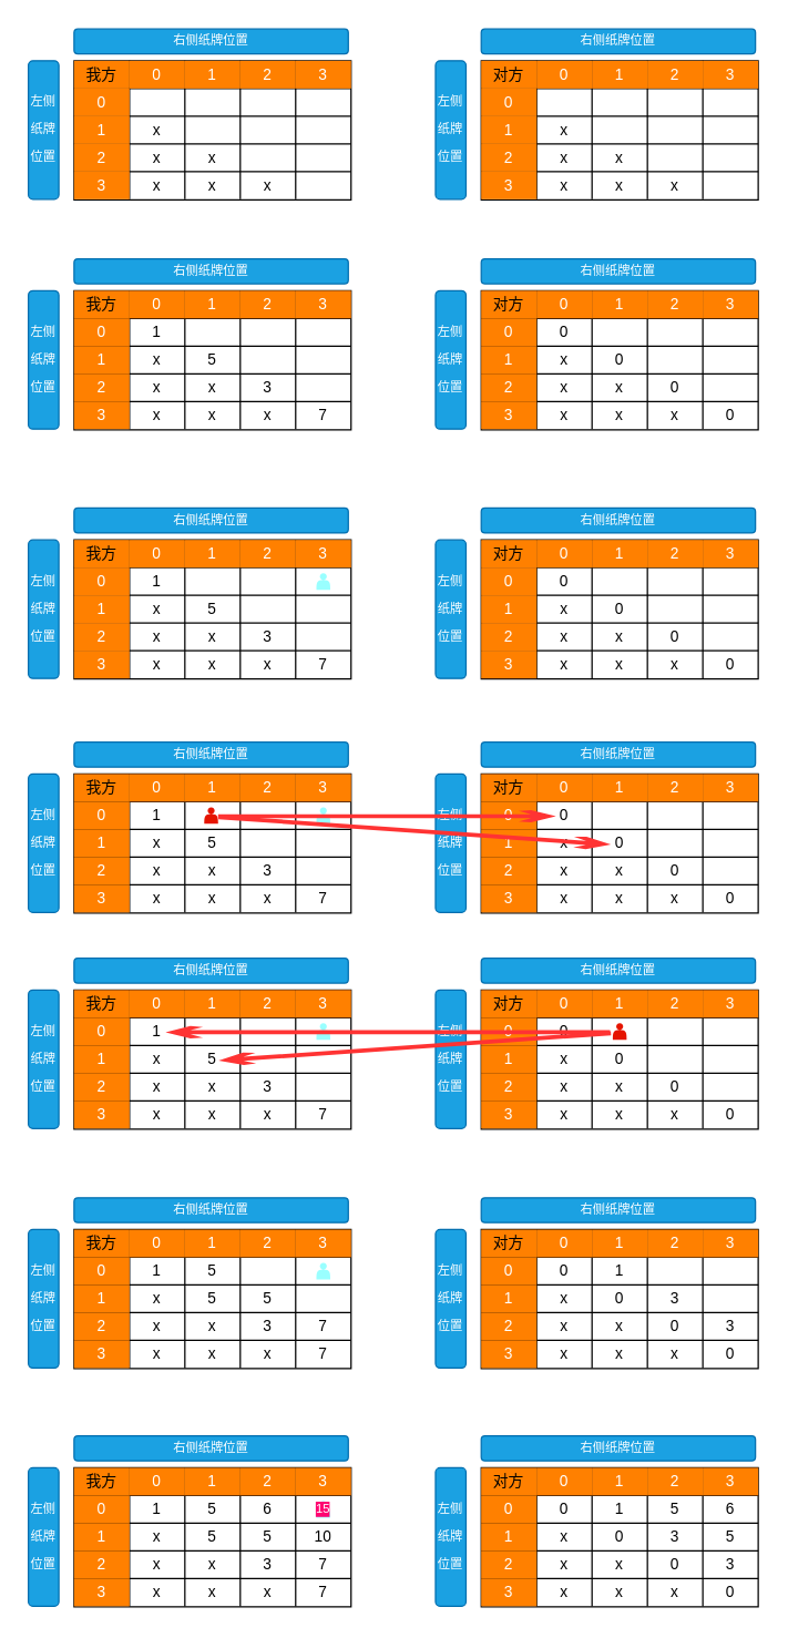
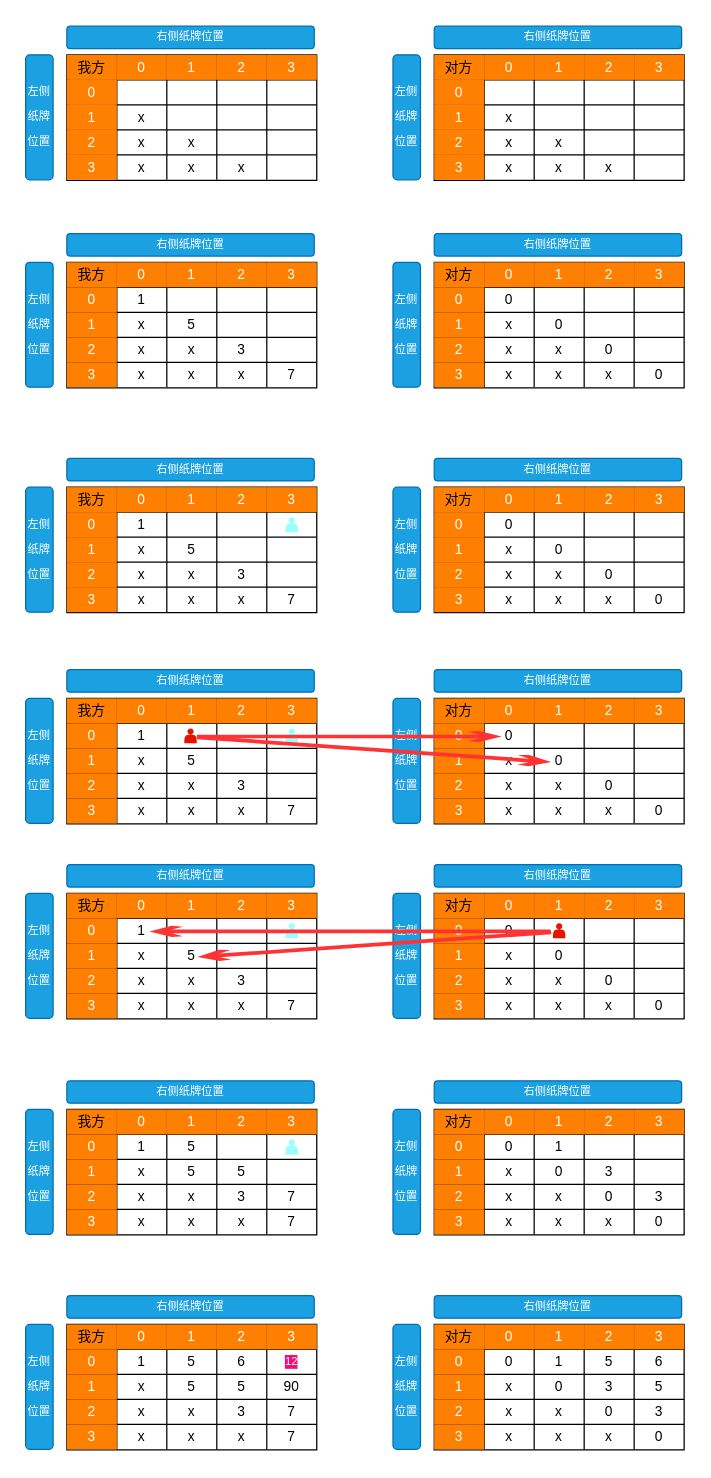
- <mxCell id="473" value="15" style="shape=actor;whiteSpace=wrap;html=1;rounded=1;dashed=1;labelBackgroundColor=#FF0571;strokeColor=none;strokeWidth=2;fontSize=9;fontColor=#FFFFFF;fillColor=#99FFFF;gradientColor=none;" vertex="1" parent="1"><mxGeometry x="228" y="1083" width="10" height="12" as="geometry" /></mxCell>
+ <mxCell id="473" value="12" style="shape=actor;whiteSpace=wrap;html=1;rounded=1;dashed=1;labelBackgroundColor=#FF0571;strokeColor=none;strokeWidth=2;fontSize=9;fontColor=#FFFFFF;fillColor=#99FFFF;gradientColor=none;" vertex="1" parent="1"><mxGeometry x="228" y="1083" width="10" height="12" as="geometry" /></mxCell>
- <mxCell id="425" value="10" style="shape=partialRectangle;html=1;whiteSpace=wrap;connectable=0;fillColor=none;top=0;left=0;bottom=0;right=0;overflow=hidden;fontSize=11;" vertex="1" parent="420"><mxGeometry x="160" width="40" height="20" as="geometry"><mxRectangle width="40" height="20" as="alternateBounds" /></mxGeometry></mxCell>
+ <mxCell id="425" value="90" style="shape=partialRectangle;html=1;whiteSpace=wrap;connectable=0;fillColor=none;top=0;left=0;bottom=0;right=0;overflow=hidden;fontSize=11;" vertex="1" parent="420"><mxGeometry x="160" width="40" height="20" as="geometry"><mxRectangle width="40" height="20" as="alternateBounds" /></mxGeometry></mxCell>
